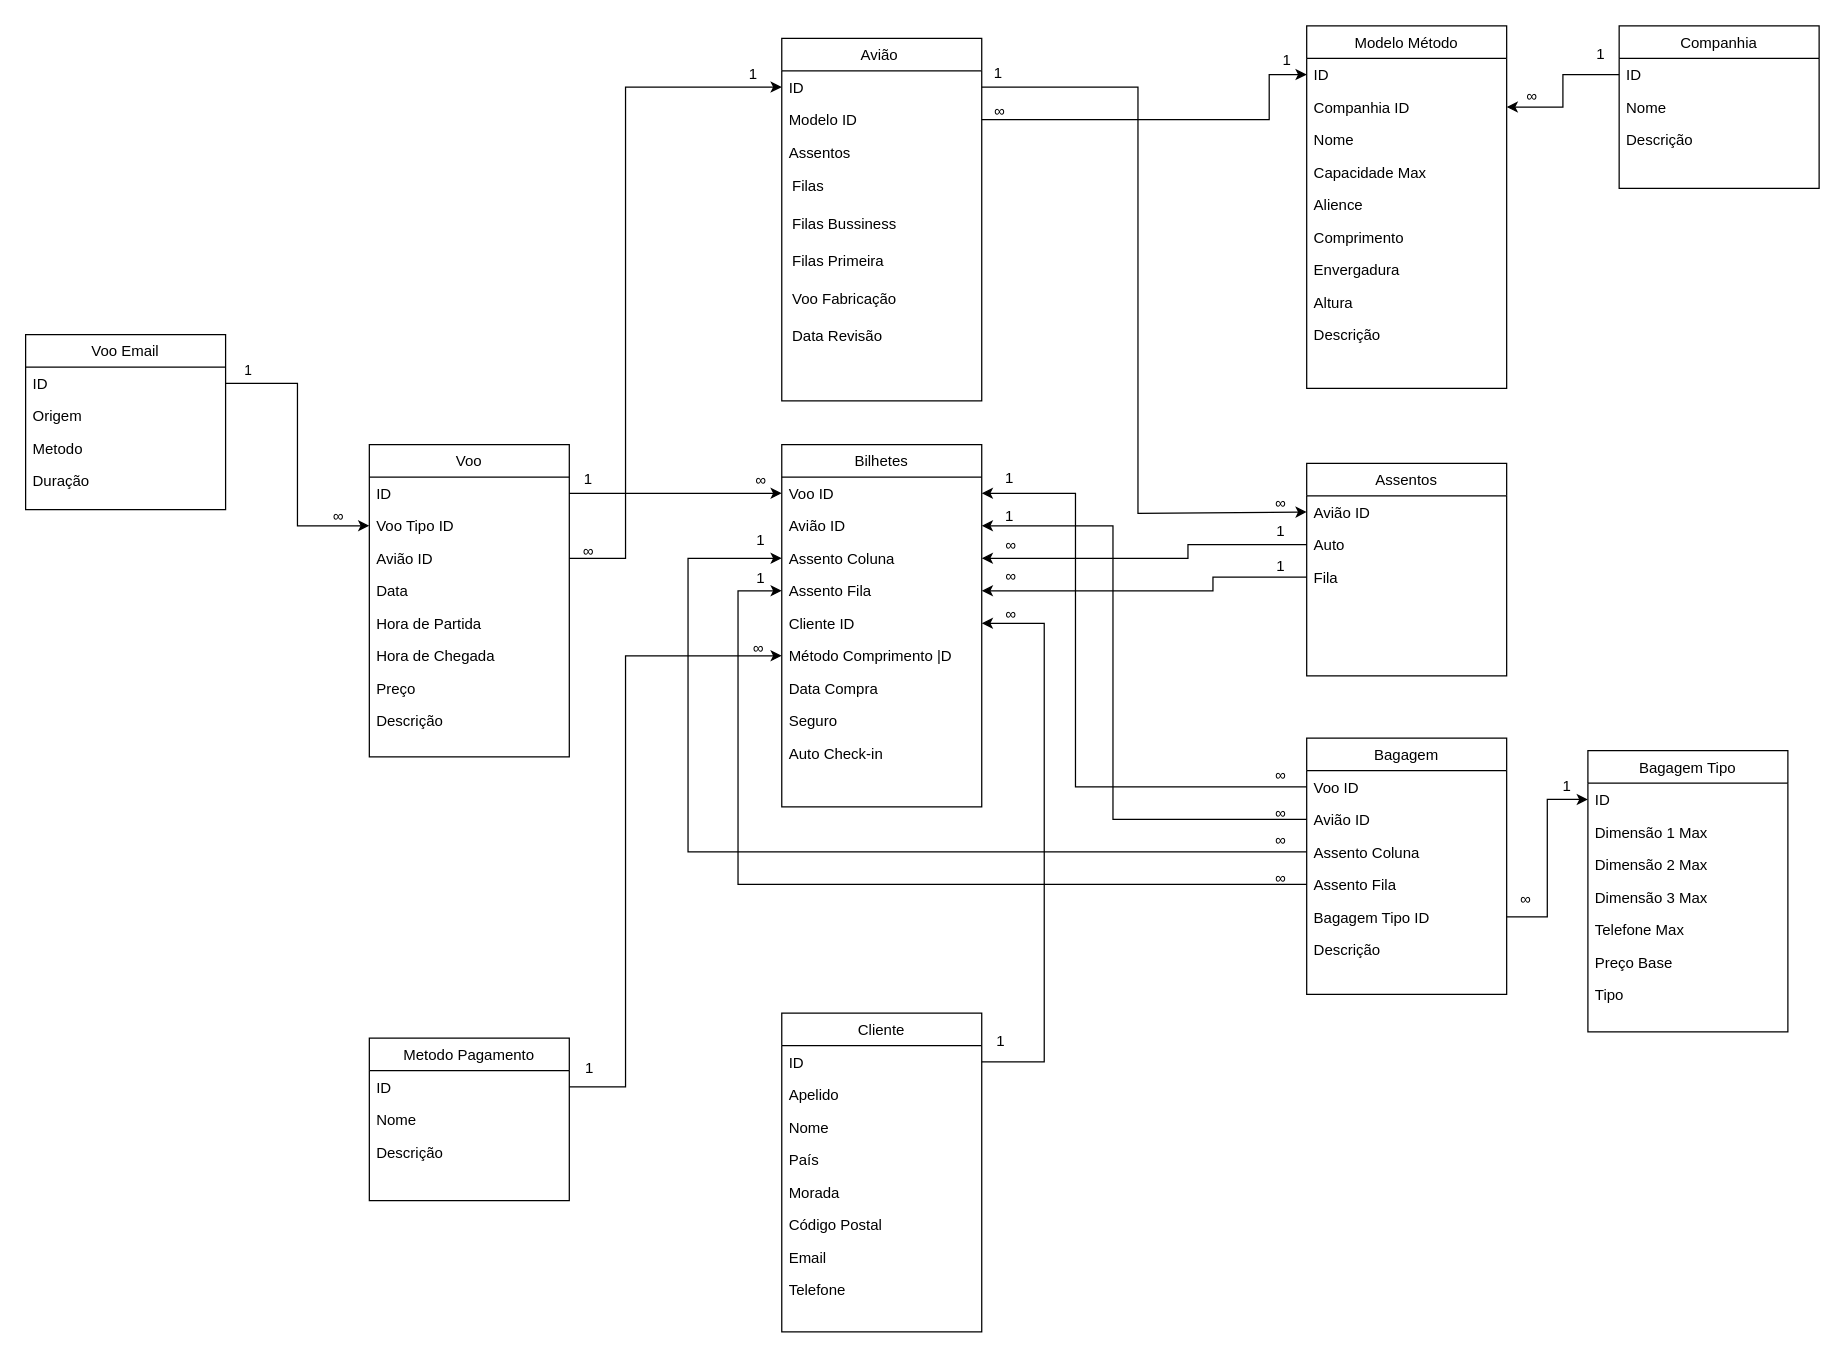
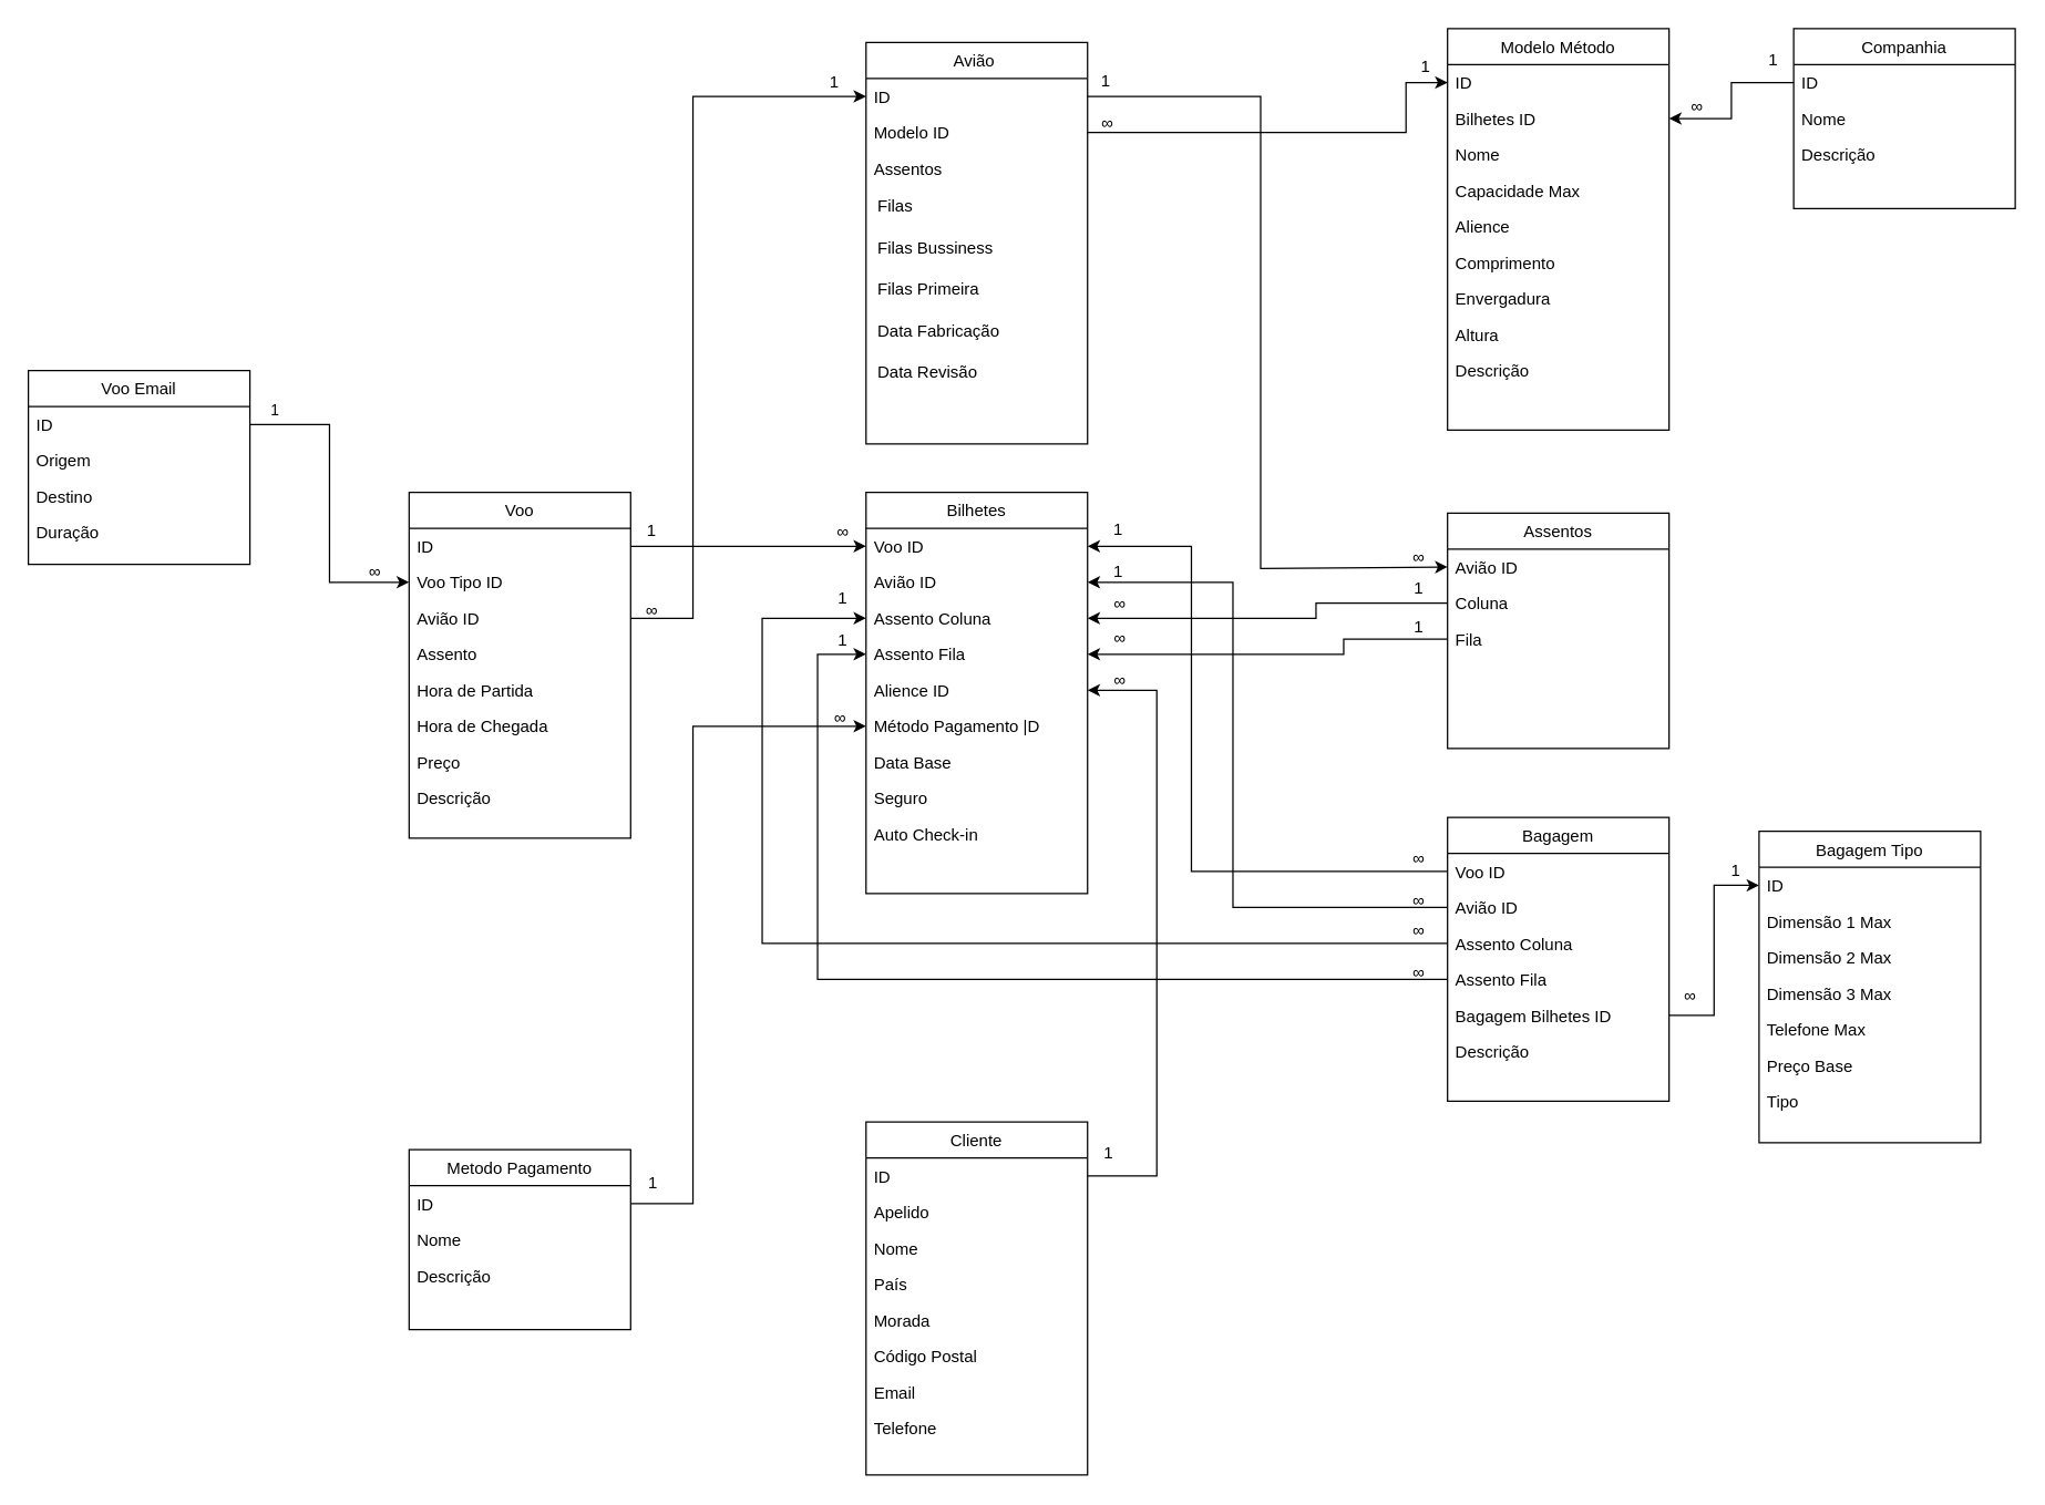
- <mxCell id="68" value="Companhia ID" style="text;align=left;verticalAlign=top;spacingLeft=4;spacingRight=4;overflow=hidden;rotatable=0;points=[[0,0.5],[1,0.5]];portConstraint=eastwest;rounded=0;shadow=0;html=0;" vertex="1" parent="66"><mxGeometry y="52" width="160" height="26" as="geometry" /></mxCell>
+ <mxCell id="68" value="Bilhetes ID" style="text;align=left;verticalAlign=top;spacingLeft=4;spacingRight=4;overflow=hidden;rotatable=0;points=[[0,0.5],[1,0.5]];portConstraint=eastwest;rounded=0;shadow=0;html=0;" vertex="1" parent="66"><mxGeometry y="52" width="160" height="26" as="geometry" /></mxCell>
- <mxCell id="9" value="&amp;nbsp; Voo Fabricação" style="text;html=1;align=left;verticalAlign=middle;resizable=0;points=[];autosize=1;strokeColor=none;fillColor=none;" vertex="1" parent="2"><mxGeometry y="194" width="160" height="30" as="geometry" /></mxCell>
+ <mxCell id="9" value="&amp;nbsp; Data Fabricação" style="text;html=1;align=left;verticalAlign=middle;resizable=0;points=[];autosize=1;strokeColor=none;fillColor=none;" vertex="1" parent="2"><mxGeometry y="194" width="160" height="30" as="geometry" /></mxCell>
- <mxCell id="79" value="Metodo" style="text;align=left;verticalAlign=top;spacingLeft=4;spacingRight=4;overflow=hidden;rotatable=0;points=[[0,0.5],[1,0.5]];portConstraint=eastwest;rounded=0;shadow=0;html=0;" vertex="1" parent="76"><mxGeometry y="78" width="160" height="26" as="geometry" /></mxCell>
+ <mxCell id="79" value="Destino" style="text;align=left;verticalAlign=top;spacingLeft=4;spacingRight=4;overflow=hidden;rotatable=0;points=[[0,0.5],[1,0.5]];portConstraint=eastwest;rounded=0;shadow=0;html=0;" vertex="1" parent="76"><mxGeometry y="78" width="160" height="26" as="geometry" /></mxCell>
- <mxCell id="22" value="Auto" style="text;align=left;verticalAlign=top;spacingLeft=4;spacingRight=4;overflow=hidden;rotatable=0;points=[[0,0.5],[1,0.5]];portConstraint=eastwest;rounded=0;shadow=0;html=0;" vertex="1" parent="20"><mxGeometry y="52" width="160" height="26" as="geometry" /></mxCell>
+ <mxCell id="22" value="Coluna" style="text;align=left;verticalAlign=top;spacingLeft=4;spacingRight=4;overflow=hidden;rotatable=0;points=[[0,0.5],[1,0.5]];portConstraint=eastwest;rounded=0;shadow=0;html=0;" vertex="1" parent="20"><mxGeometry y="52" width="160" height="26" as="geometry" /></mxCell>
- <mxCell id="35" value="Data" style="text;align=left;verticalAlign=top;spacingLeft=4;spacingRight=4;overflow=hidden;rotatable=0;points=[[0,0.5],[1,0.5]];portConstraint=eastwest;rounded=0;shadow=0;html=0;" vertex="1" parent="31"><mxGeometry y="104" width="160" height="26" as="geometry" /></mxCell>
+ <mxCell id="35" value="Assento" style="text;align=left;verticalAlign=top;spacingLeft=4;spacingRight=4;overflow=hidden;rotatable=0;points=[[0,0.5],[1,0.5]];portConstraint=eastwest;rounded=0;shadow=0;html=0;" vertex="1" parent="31"><mxGeometry y="104" width="160" height="26" as="geometry" /></mxCell>
- <mxCell id="53" value="Cliente ID" style="text;align=left;verticalAlign=top;spacingLeft=4;spacingRight=4;overflow=hidden;rotatable=0;points=[[0,0.5],[1,0.5]];portConstraint=eastwest;rounded=0;shadow=0;html=0;" vertex="1" parent="48"><mxGeometry y="130" width="160" height="26" as="geometry" /></mxCell>
+ <mxCell id="53" value="Alience ID" style="text;align=left;verticalAlign=top;spacingLeft=4;spacingRight=4;overflow=hidden;rotatable=0;points=[[0,0.5],[1,0.5]];portConstraint=eastwest;rounded=0;shadow=0;html=0;" vertex="1" parent="48"><mxGeometry y="130" width="160" height="26" as="geometry" /></mxCell>
- <mxCell id="54" value="Método Comprimento |D" style="text;align=left;verticalAlign=top;spacingLeft=4;spacingRight=4;overflow=hidden;rotatable=0;points=[[0,0.5],[1,0.5]];portConstraint=eastwest;rounded=0;shadow=0;html=0;" vertex="1" parent="48"><mxGeometry y="156" width="160" height="26" as="geometry" /></mxCell>
+ <mxCell id="54" value="Método Pagamento |D" style="text;align=left;verticalAlign=top;spacingLeft=4;spacingRight=4;overflow=hidden;rotatable=0;points=[[0,0.5],[1,0.5]];portConstraint=eastwest;rounded=0;shadow=0;html=0;" vertex="1" parent="48"><mxGeometry y="156" width="160" height="26" as="geometry" /></mxCell>
- <mxCell id="55" value="Data Compra" style="text;align=left;verticalAlign=top;spacingLeft=4;spacingRight=4;overflow=hidden;rotatable=0;points=[[0,0.5],[1,0.5]];portConstraint=eastwest;rounded=0;shadow=0;html=0;" vertex="1" parent="48"><mxGeometry y="182" width="160" height="26" as="geometry" /></mxCell>
+ <mxCell id="55" value="Data Base" style="text;align=left;verticalAlign=top;spacingLeft=4;spacingRight=4;overflow=hidden;rotatable=0;points=[[0,0.5],[1,0.5]];portConstraint=eastwest;rounded=0;shadow=0;html=0;" vertex="1" parent="48"><mxGeometry y="182" width="160" height="26" as="geometry" /></mxCell>
- <mxCell id="29" value="Bagagem Tipo ID" style="text;align=left;verticalAlign=top;spacingLeft=4;spacingRight=4;overflow=hidden;rotatable=0;points=[[0,0.5],[1,0.5]];portConstraint=eastwest;rounded=0;shadow=0;html=0;" vertex="1" parent="24"><mxGeometry y="130" width="160" height="26" as="geometry" /></mxCell>
+ <mxCell id="29" value="Bagagem Bilhetes ID" style="text;align=left;verticalAlign=top;spacingLeft=4;spacingRight=4;overflow=hidden;rotatable=0;points=[[0,0.5],[1,0.5]];portConstraint=eastwest;rounded=0;shadow=0;html=0;" vertex="1" parent="24"><mxGeometry y="130" width="160" height="26" as="geometry" /></mxCell>
